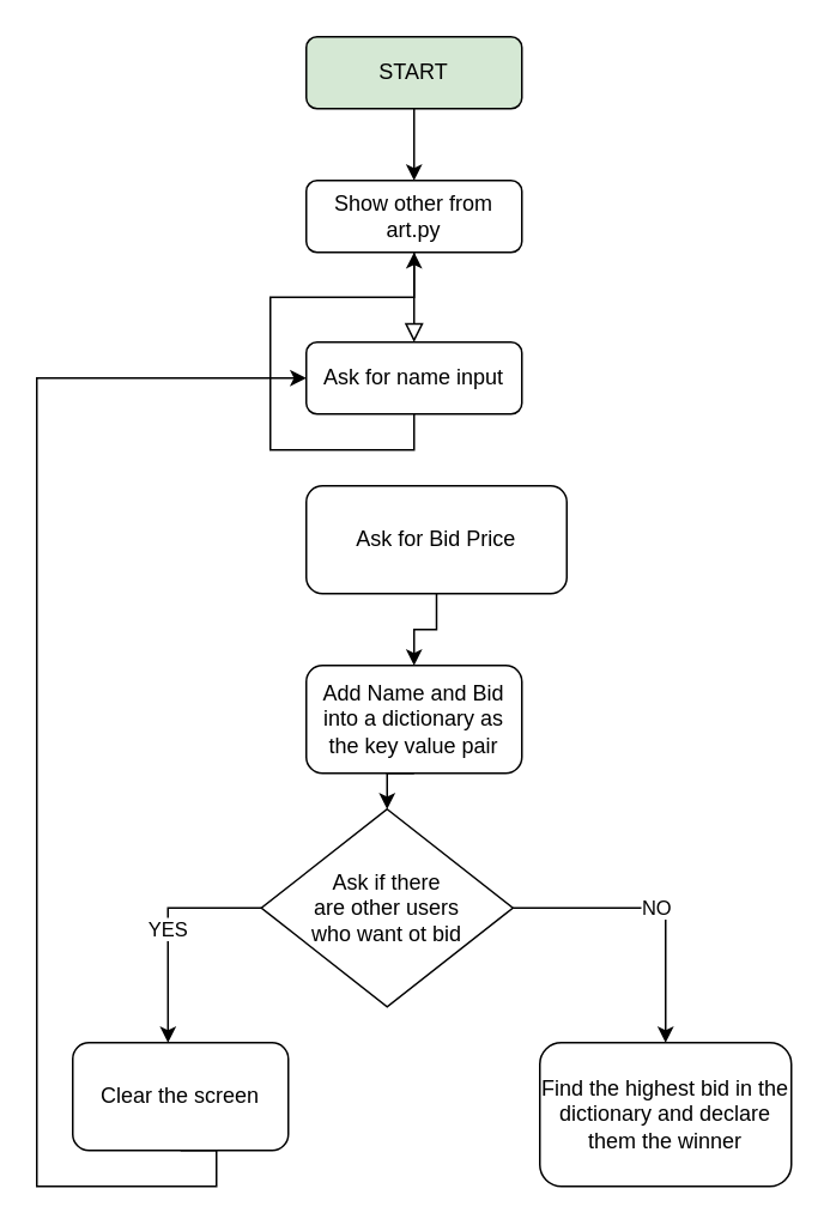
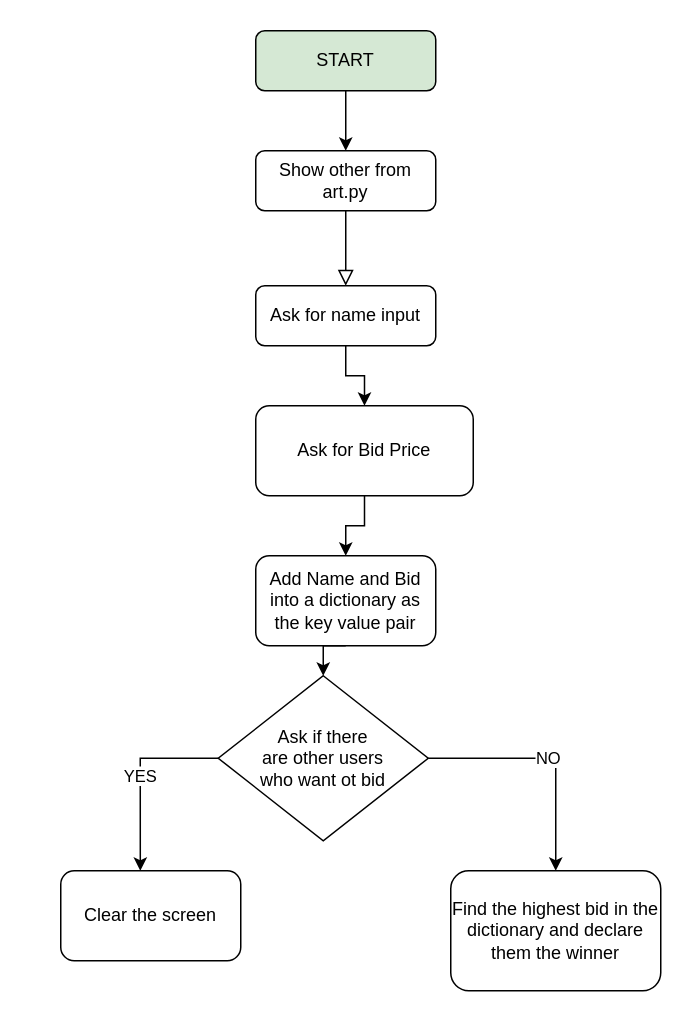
- <mxCell id="6" style="edgeStyle=orthogonalEdgeStyle;rounded=0;orthogonalLoop=1;jettySize=auto;html=1;exitX=0.5;exitY=1;exitDx=0;exitDy=0;" edge="1" parent="1" source="7" target="3"><mxGeometry relative="1" as="geometry" /></mxCell>
+ <mxCell id="6" style="edgeStyle=orthogonalEdgeStyle;rounded=0;orthogonalLoop=1;jettySize=auto;html=1;exitX=0.5;exitY=1;exitDx=0;exitDy=0;entryX=0.5;entryY=0;entryDx=0;entryDy=0;" edge="1" parent="1" source="7" target="9"><mxGeometry relative="1" as="geometry" /></mxCell>
- <mxCell id="16" style="edgeStyle=orthogonalEdgeStyle;rounded=0;orthogonalLoop=1;jettySize=auto;html=1;exitX=0.5;exitY=1;exitDx=0;exitDy=0;entryX=0;entryY=0.5;entryDx=0;entryDy=0;" edge="1" parent="1" source="17" target="7"><mxGeometry relative="1" as="geometry"><Array as="points"><mxPoint x="120" y="660" /><mxPoint x="20" y="660" /><mxPoint x="20" y="210" /></Array></mxGeometry></mxCell>
